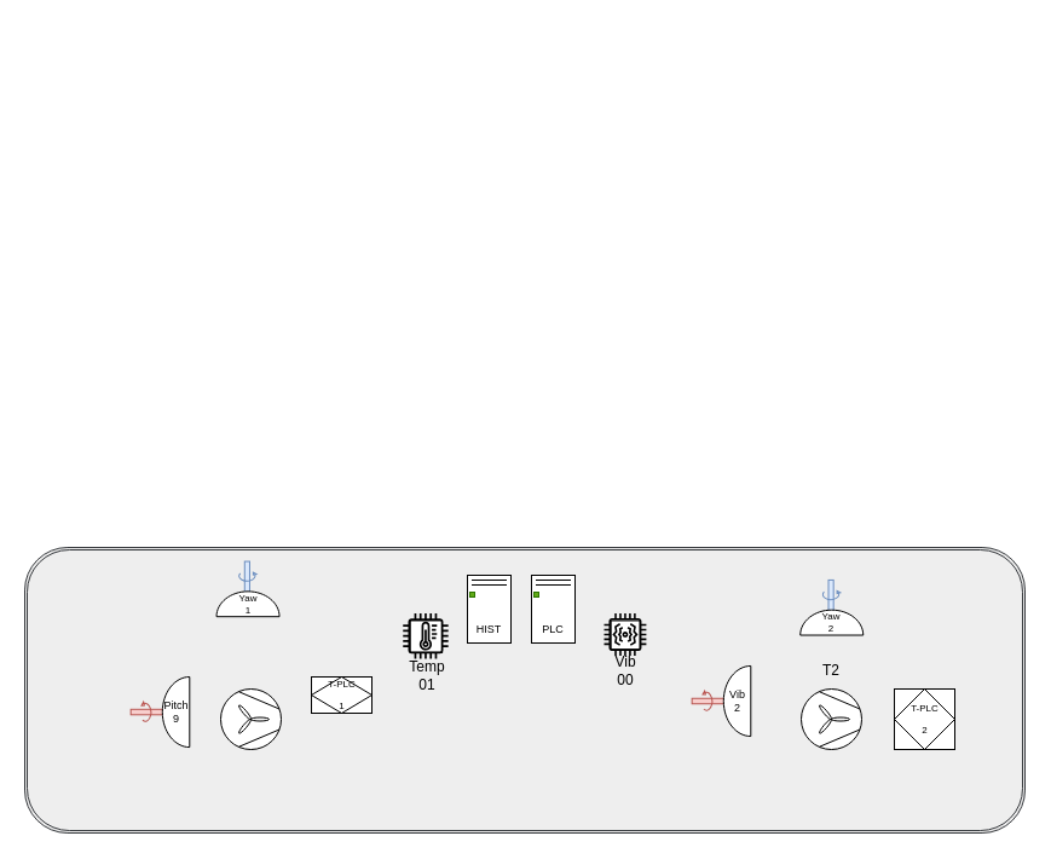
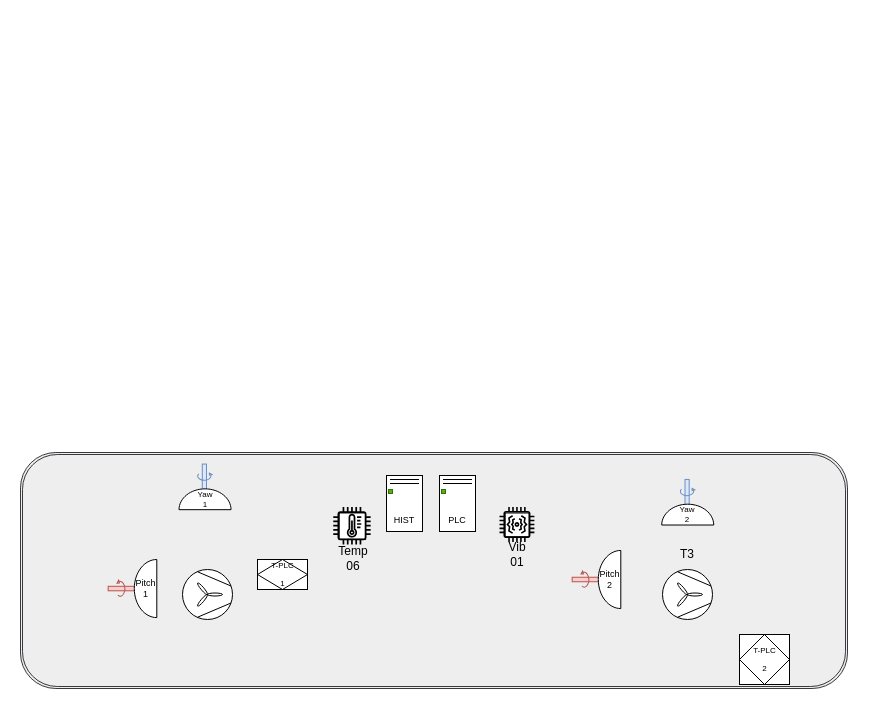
- <mxCell id="54" value="&lt;div&gt;Vib&lt;/div&gt;&lt;div&gt;00&lt;br&gt;&lt;/div&gt;" style="text;html=1;align=center;verticalAlign=middle;whiteSpace=wrap;rounded=0;" vertex="1" parent="50"><mxGeometry y="32.5" width="60" height="30" as="geometry" /></mxCell>
+ <mxCell id="54" value="&lt;div&gt;Vib&lt;/div&gt;&lt;div&gt;01&lt;br&gt;&lt;/div&gt;" style="text;html=1;align=center;verticalAlign=middle;whiteSpace=wrap;rounded=0;" vertex="1" parent="50"><mxGeometry y="32.5" width="60" height="30" as="geometry" /></mxCell>
- <mxCell id="8" value="T2" style="text;html=1;align=center;verticalAlign=middle;whiteSpace=wrap;rounded=0;" vertex="1" parent="6"><mxGeometry width="60" height="30" as="geometry" /></mxCell>
+ <mxCell id="8" value="T3" style="text;html=1;align=center;verticalAlign=middle;whiteSpace=wrap;rounded=0;" vertex="1" parent="6"><mxGeometry width="60" height="30" as="geometry" /></mxCell>
- <mxCell id="49" value="&lt;div&gt;Temp&lt;/div&gt;&lt;div&gt;01&lt;br&gt;&lt;/div&gt;" style="text;html=1;align=center;verticalAlign=middle;whiteSpace=wrap;rounded=0;" vertex="1" parent="45"><mxGeometry y="36" width="60" height="30" as="geometry" /></mxCell>
+ <mxCell id="49" value="&lt;div&gt;Temp&lt;/div&gt;&lt;div&gt;06&lt;br&gt;&lt;/div&gt;" style="text;html=1;align=center;verticalAlign=middle;whiteSpace=wrap;rounded=0;" vertex="1" parent="45"><mxGeometry y="36" width="60" height="30" as="geometry" /></mxCell>
- <mxCell id="16" value="&lt;div&gt;Vib&lt;/div&gt;&lt;div&gt;2&lt;br&gt;&lt;/div&gt;" style="text;html=1;align=center;verticalAlign=middle;whiteSpace=wrap;rounded=0;fontSize=9;" vertex="1" parent="14"><mxGeometry y="14.048" width="56.9" height="30" as="geometry" /></mxCell>
+ <mxCell id="16" value="&lt;div&gt;Pitch&lt;/div&gt;&lt;div&gt;2&lt;br&gt;&lt;/div&gt;" style="text;html=1;align=center;verticalAlign=middle;whiteSpace=wrap;rounded=0;fontSize=9;" vertex="1" parent="14"><mxGeometry y="14.048" width="56.9" height="30" as="geometry" /></mxCell>
- <mxCell id="23" value="&lt;div&gt;Pitch&lt;/div&gt;&lt;div&gt;9&lt;br&gt;&lt;/div&gt;" style="text;html=1;align=center;verticalAlign=middle;whiteSpace=wrap;rounded=0;fontSize=9;" vertex="1" parent="21"><mxGeometry y="14.048" width="56.9" height="30" as="geometry" /></mxCell>
+ <mxCell id="23" value="&lt;div&gt;Pitch&lt;/div&gt;&lt;div&gt;1&lt;br&gt;&lt;/div&gt;" style="text;html=1;align=center;verticalAlign=middle;whiteSpace=wrap;rounded=0;fontSize=9;" vertex="1" parent="21"><mxGeometry y="14.048" width="56.9" height="30" as="geometry" /></mxCell>
- <mxCell id="9" value="&lt;table cellpadding=&quot;4&quot; cellspacing=&quot;0&quot; border=&quot;0&quot; style=&quot;width: 100%; height: 100%;&quot;&gt;&lt;tbody&gt;&lt;tr&gt;&lt;td&gt;T-PLC&lt;br&gt;&lt;/td&gt;&lt;/tr&gt;&lt;tr&gt;&lt;td&gt;2&lt;br&gt;&lt;/td&gt;&lt;/tr&gt;&lt;/tbody&gt;&lt;/table&gt; " style="html=1;outlineConnect=0;align=center;dashed=0;aspect=fixed;shape=mxgraph.pid2inst.progLogCont;mounting=field;fontSize=8;" vertex="1" parent="1"><mxGeometry x="739" y="569" width="50" height="50" as="geometry" /></mxCell>
+ <mxCell id="9" value="&lt;table cellpadding=&quot;4&quot; cellspacing=&quot;0&quot; border=&quot;0&quot; style=&quot;width: 100%; height: 100%;&quot;&gt;&lt;tbody&gt;&lt;tr&gt;&lt;td&gt;T-PLC&lt;br&gt;&lt;/td&gt;&lt;/tr&gt;&lt;tr&gt;&lt;td&gt;2&lt;br&gt;&lt;/td&gt;&lt;/tr&gt;&lt;/tbody&gt;&lt;/table&gt; " style="html=1;outlineConnect=0;align=center;dashed=0;aspect=fixed;shape=mxgraph.pid2inst.progLogCont;mounting=field;fontSize=8;" vertex="1" parent="1"><mxGeometry x="739" y="634" width="50" height="50" as="geometry" /></mxCell>
